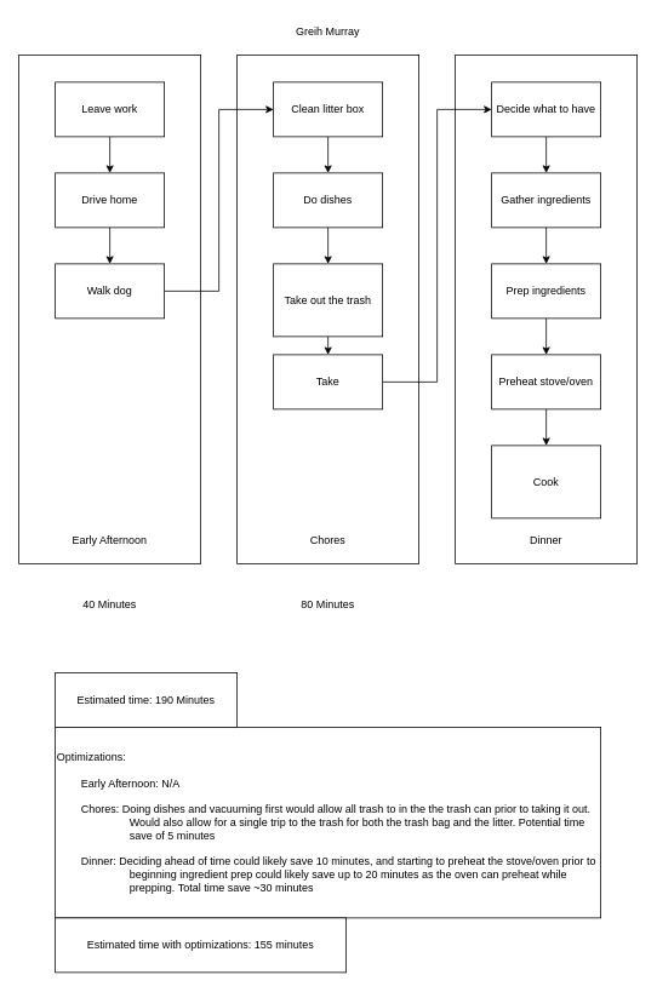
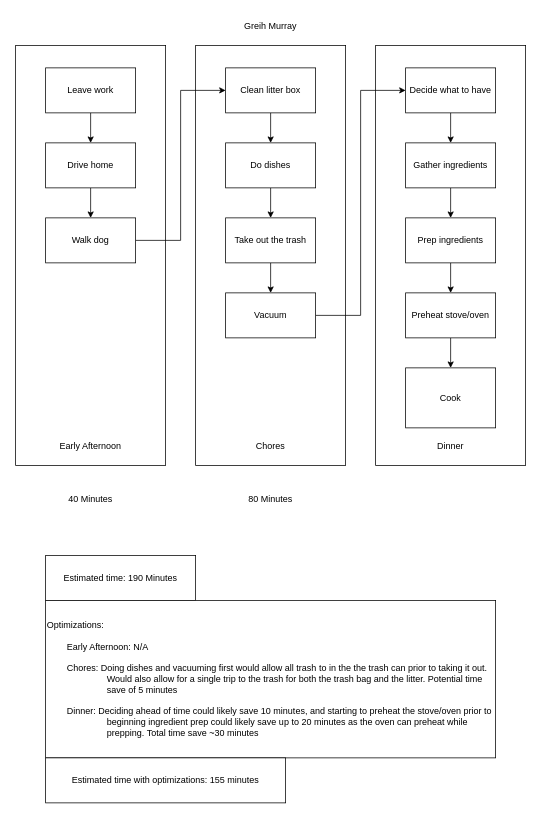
- <mxCell id="19" value="Take out the trash" style="rounded=0;whiteSpace=wrap;html=1;" vertex="1" parent="1"><mxGeometry x="300" y="290" width="120" height="80" as="geometry" /></mxCell>
+ <mxCell id="19" value="Take out the trash" style="rounded=0;whiteSpace=wrap;html=1;" vertex="1" parent="1"><mxGeometry x="300" y="290" width="120" height="60" as="geometry" /></mxCell>
- <mxCell id="21" value="Take" style="rounded=0;whiteSpace=wrap;html=1;" vertex="1" parent="1"><mxGeometry x="300" y="390" width="120" height="60" as="geometry" /></mxCell>
+ <mxCell id="21" value="Vacuum" style="rounded=0;whiteSpace=wrap;html=1;" vertex="1" parent="1"><mxGeometry x="300" y="390" width="120" height="60" as="geometry" /></mxCell>
